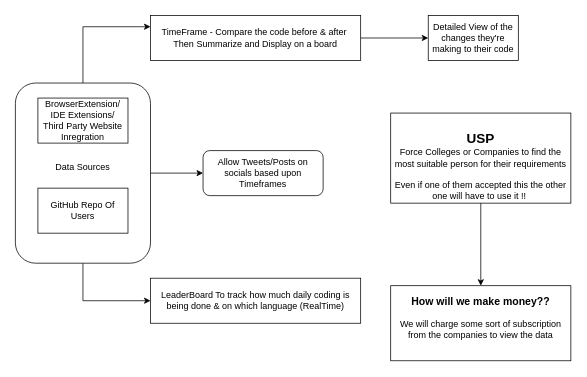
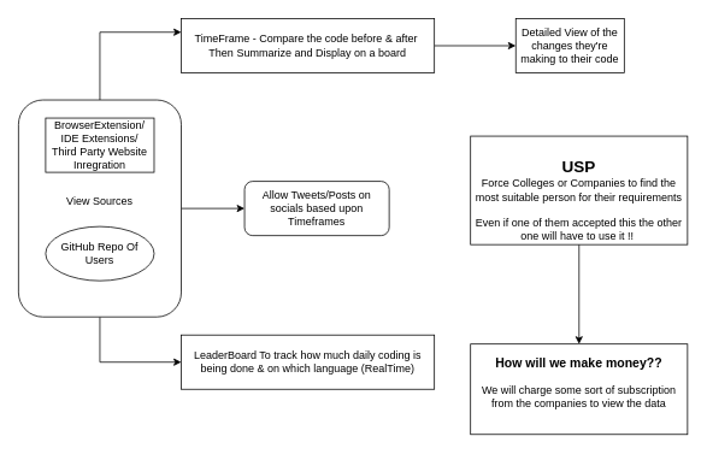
- <mxCell id="5" value="Data Sources&lt;div&gt;&lt;br&gt;&lt;/div&gt;" style="rounded=1;whiteSpace=wrap;html=1;" vertex="1" parent="1"><mxGeometry x="20" y="110" width="180" height="240" as="geometry" /></mxCell>
+ <mxCell id="5" value="View Sources&lt;div&gt;&lt;br&gt;&lt;/div&gt;" style="rounded=1;whiteSpace=wrap;html=1;" vertex="1" parent="1"><mxGeometry x="20" y="110" width="180" height="240" as="geometry" /></mxCell>
- <mxCell id="10" value="GitHub Repo Of Users" style="rounded=0;whiteSpace=wrap;html=1;" vertex="1" parent="1"><mxGeometry x="50" y="250" width="120" height="60" as="geometry" /></mxCell>
+ <mxCell id="10" value="GitHub Repo Of Users" style="ellipse;whiteSpace=wrap;html=1;" vertex="1" parent="1"><mxGeometry x="50" y="250" width="120" height="60" as="geometry" /></mxCell>
